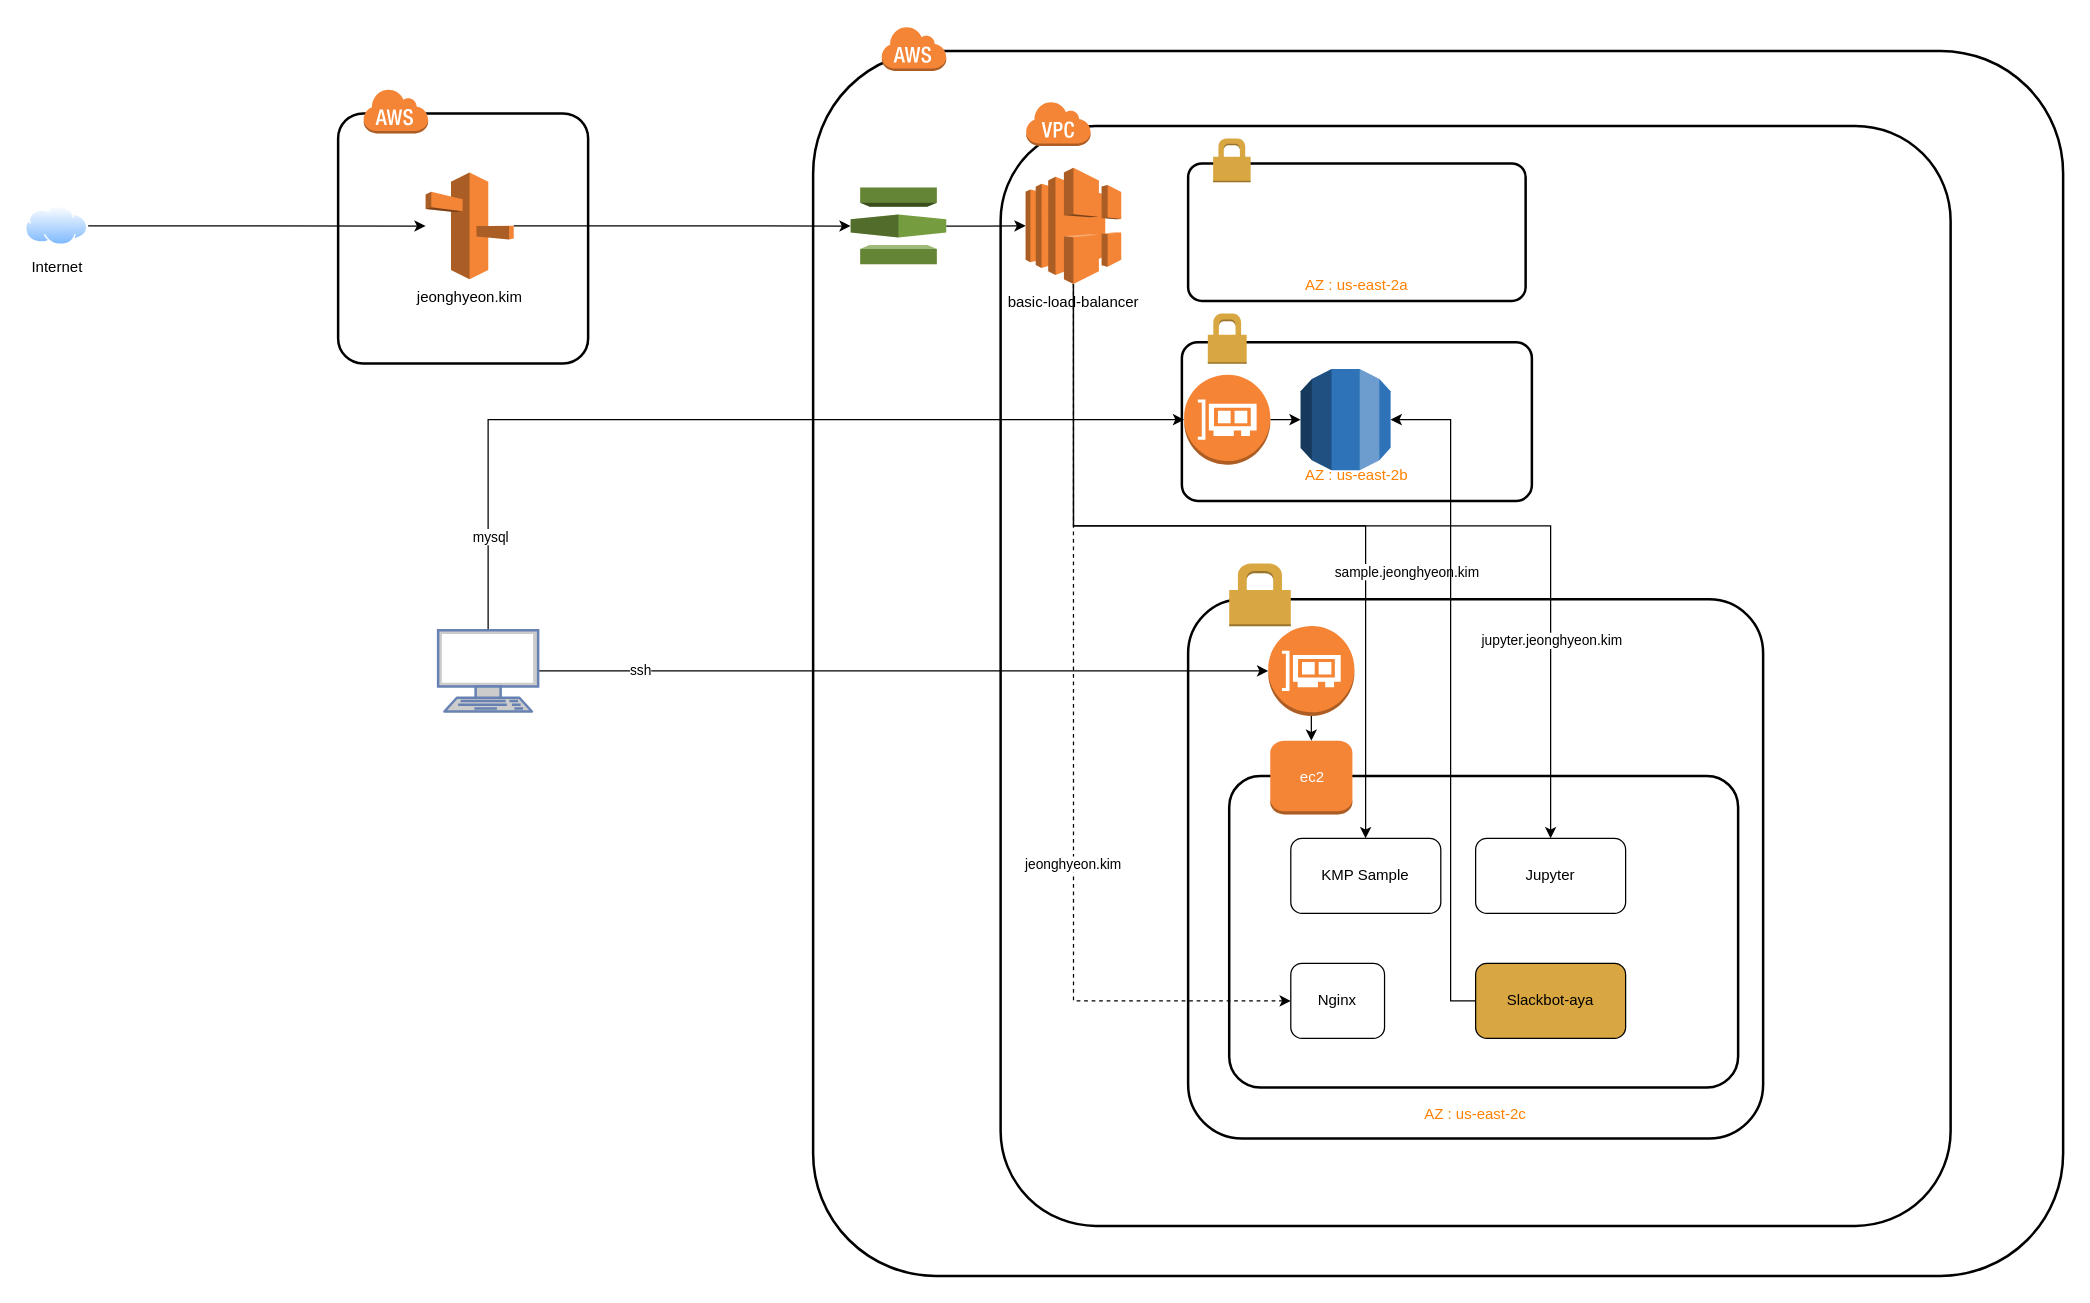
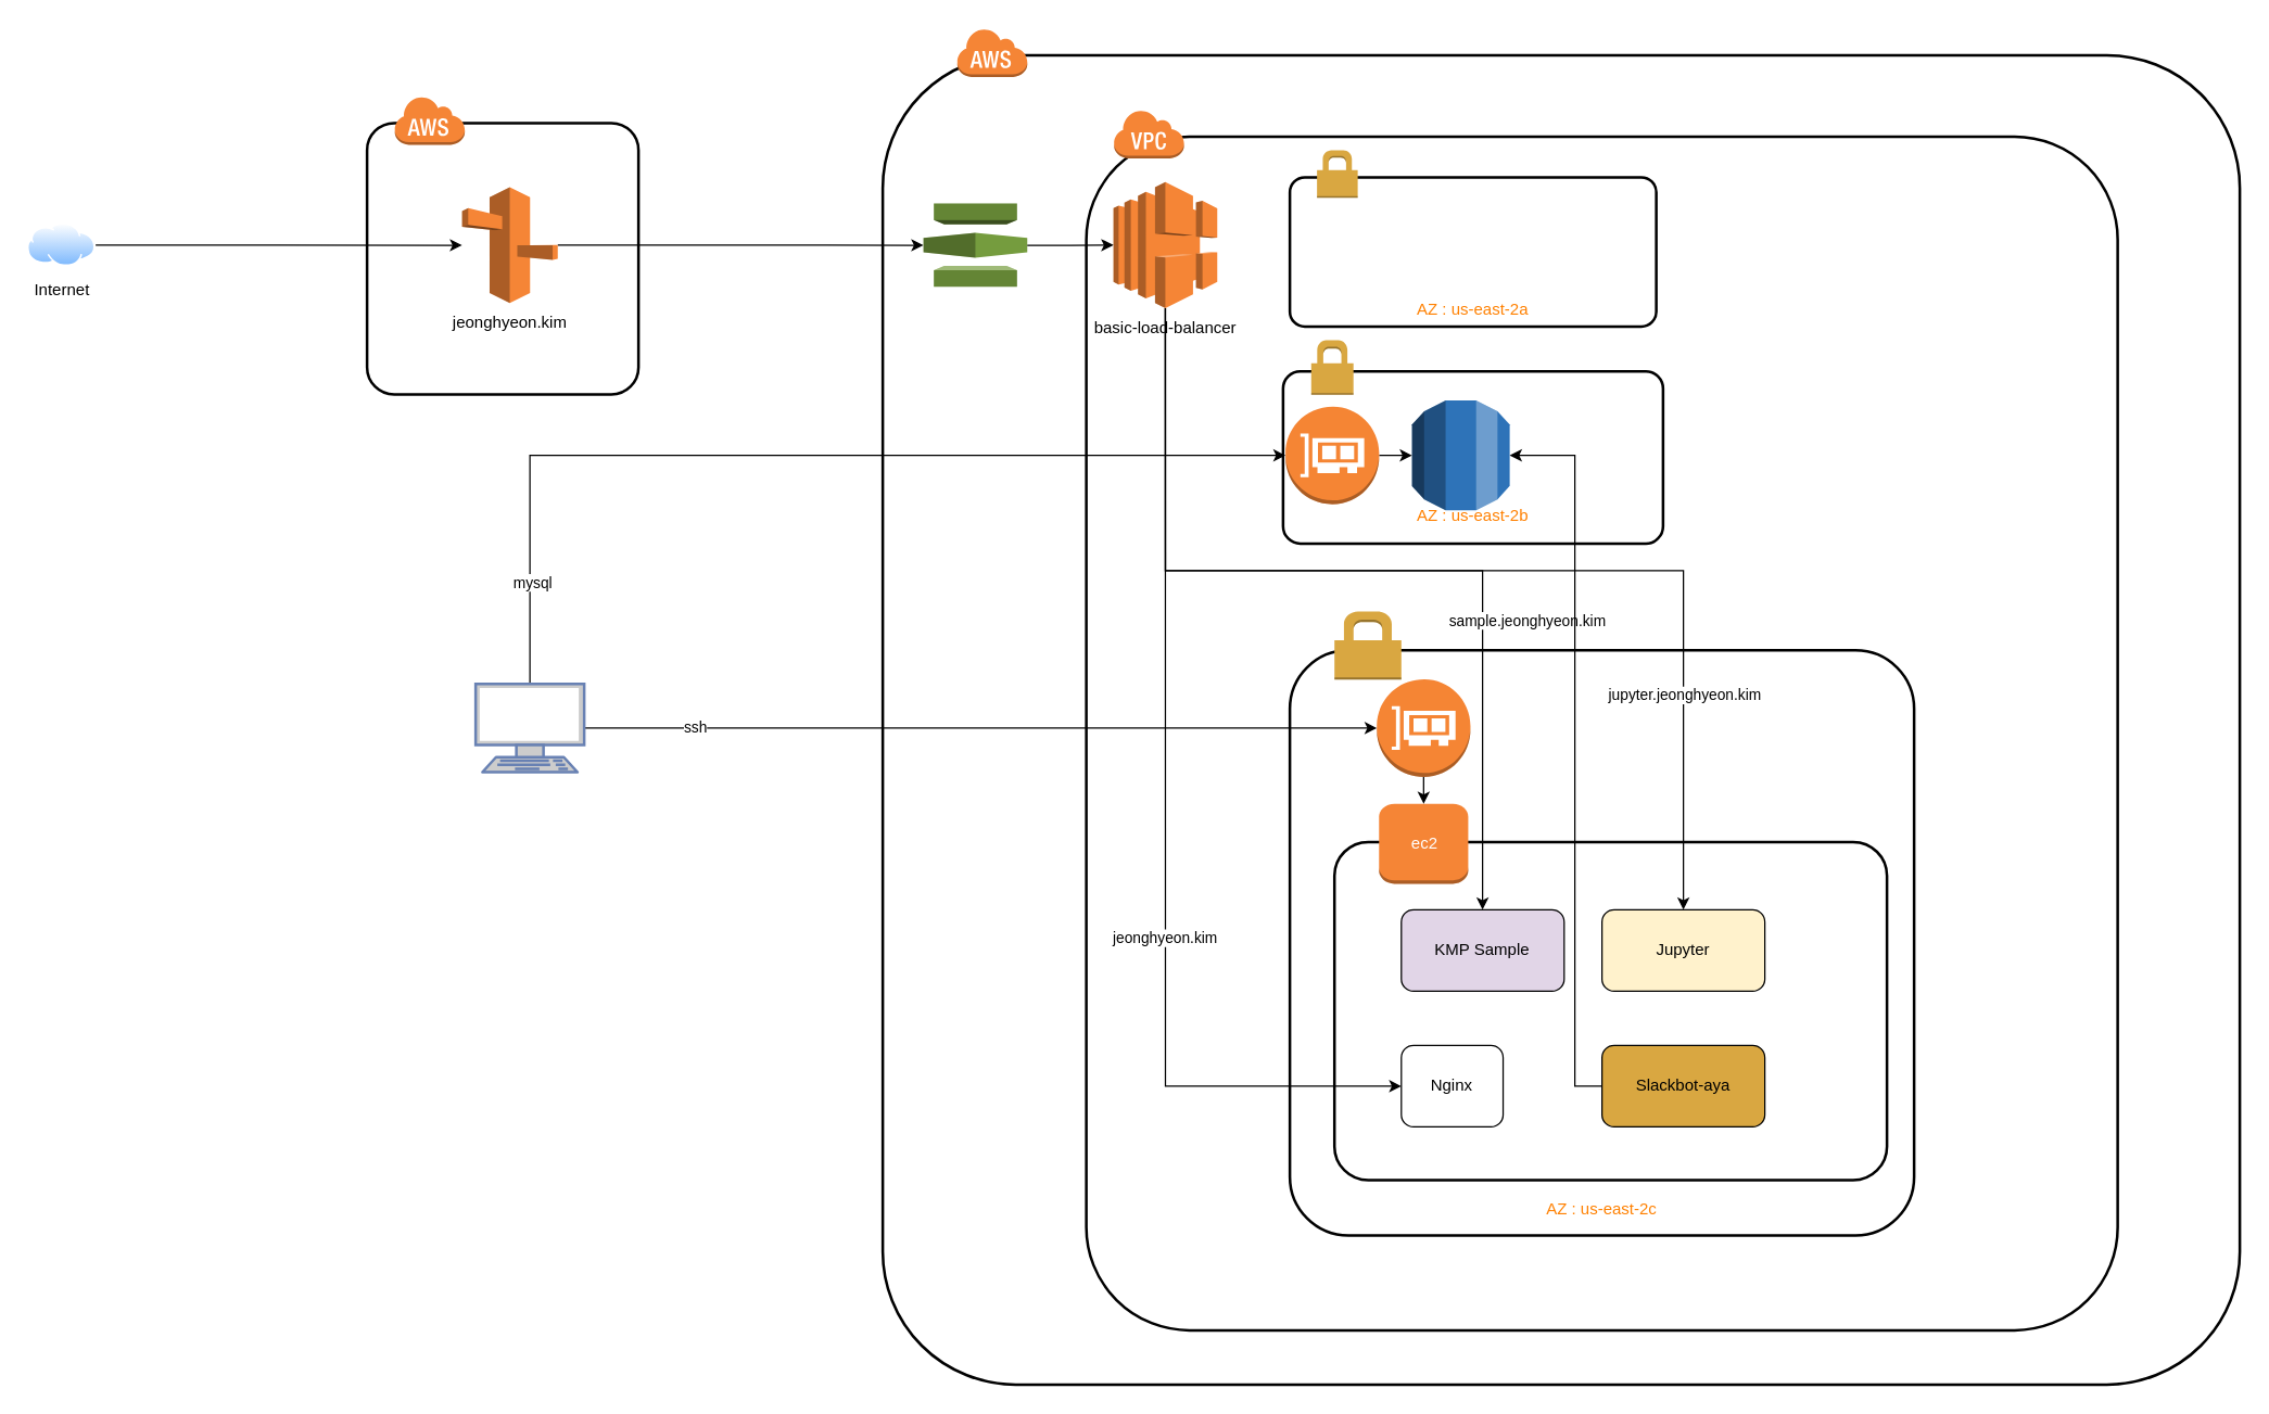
- <mxCell id="33" value="&lt;font color=&quot;#000000&quot;&gt;KMP Sample&lt;/font&gt;" style="rounded=1;whiteSpace=wrap;html=1;fontColor=#FF8000;" parent="28" vertex="1"><mxGeometry x="82.14" y="220" width="120" height="60" as="geometry" /></mxCell>
+ <mxCell id="33" value="&lt;font color=&quot;#000000&quot;&gt;KMP Sample&lt;/font&gt;" style="rounded=1;whiteSpace=wrap;html=1;fontColor=#FF8000;fillColor=#e1d5e7;" parent="28" vertex="1"><mxGeometry x="82.14" y="220" width="120" height="60" as="geometry" /></mxCell>
- <mxCell id="34" value="&lt;font color=&quot;#000000&quot;&gt;Jupyter&lt;/font&gt;" style="rounded=1;whiteSpace=wrap;html=1;fontColor=#FF8000;" parent="28" vertex="1"><mxGeometry x="230" y="220" width="120" height="60" as="geometry" /></mxCell>
+ <mxCell id="34" value="&lt;font color=&quot;#000000&quot;&gt;Jupyter&lt;/font&gt;" style="rounded=1;whiteSpace=wrap;html=1;fontColor=#FF8000;fillColor=#fff2cc;" parent="28" vertex="1"><mxGeometry x="230" y="220" width="120" height="60" as="geometry" /></mxCell>
- <mxCell id="14" style="edgeStyle=orthogonalEdgeStyle;rounded=0;orthogonalLoop=1;jettySize=auto;html=1;exitX=0.5;exitY=1;exitDx=0;exitDy=0;exitPerimeter=0;entryX=0;entryY=0.5;entryDx=0;entryDy=0;fontColor=#FF8000;dashed=1;" parent="1" source="16" target="36" edge="1"><mxGeometry relative="1" as="geometry" /></mxCell>
+ <mxCell id="14" style="edgeStyle=orthogonalEdgeStyle;rounded=0;orthogonalLoop=1;jettySize=auto;html=1;exitX=0.5;exitY=1;exitDx=0;exitDy=0;exitPerimeter=0;entryX=0;entryY=0.5;entryDx=0;entryDy=0;fontColor=#FF8000;" parent="1" source="16" target="36" edge="1"><mxGeometry relative="1" as="geometry" /></mxCell>
